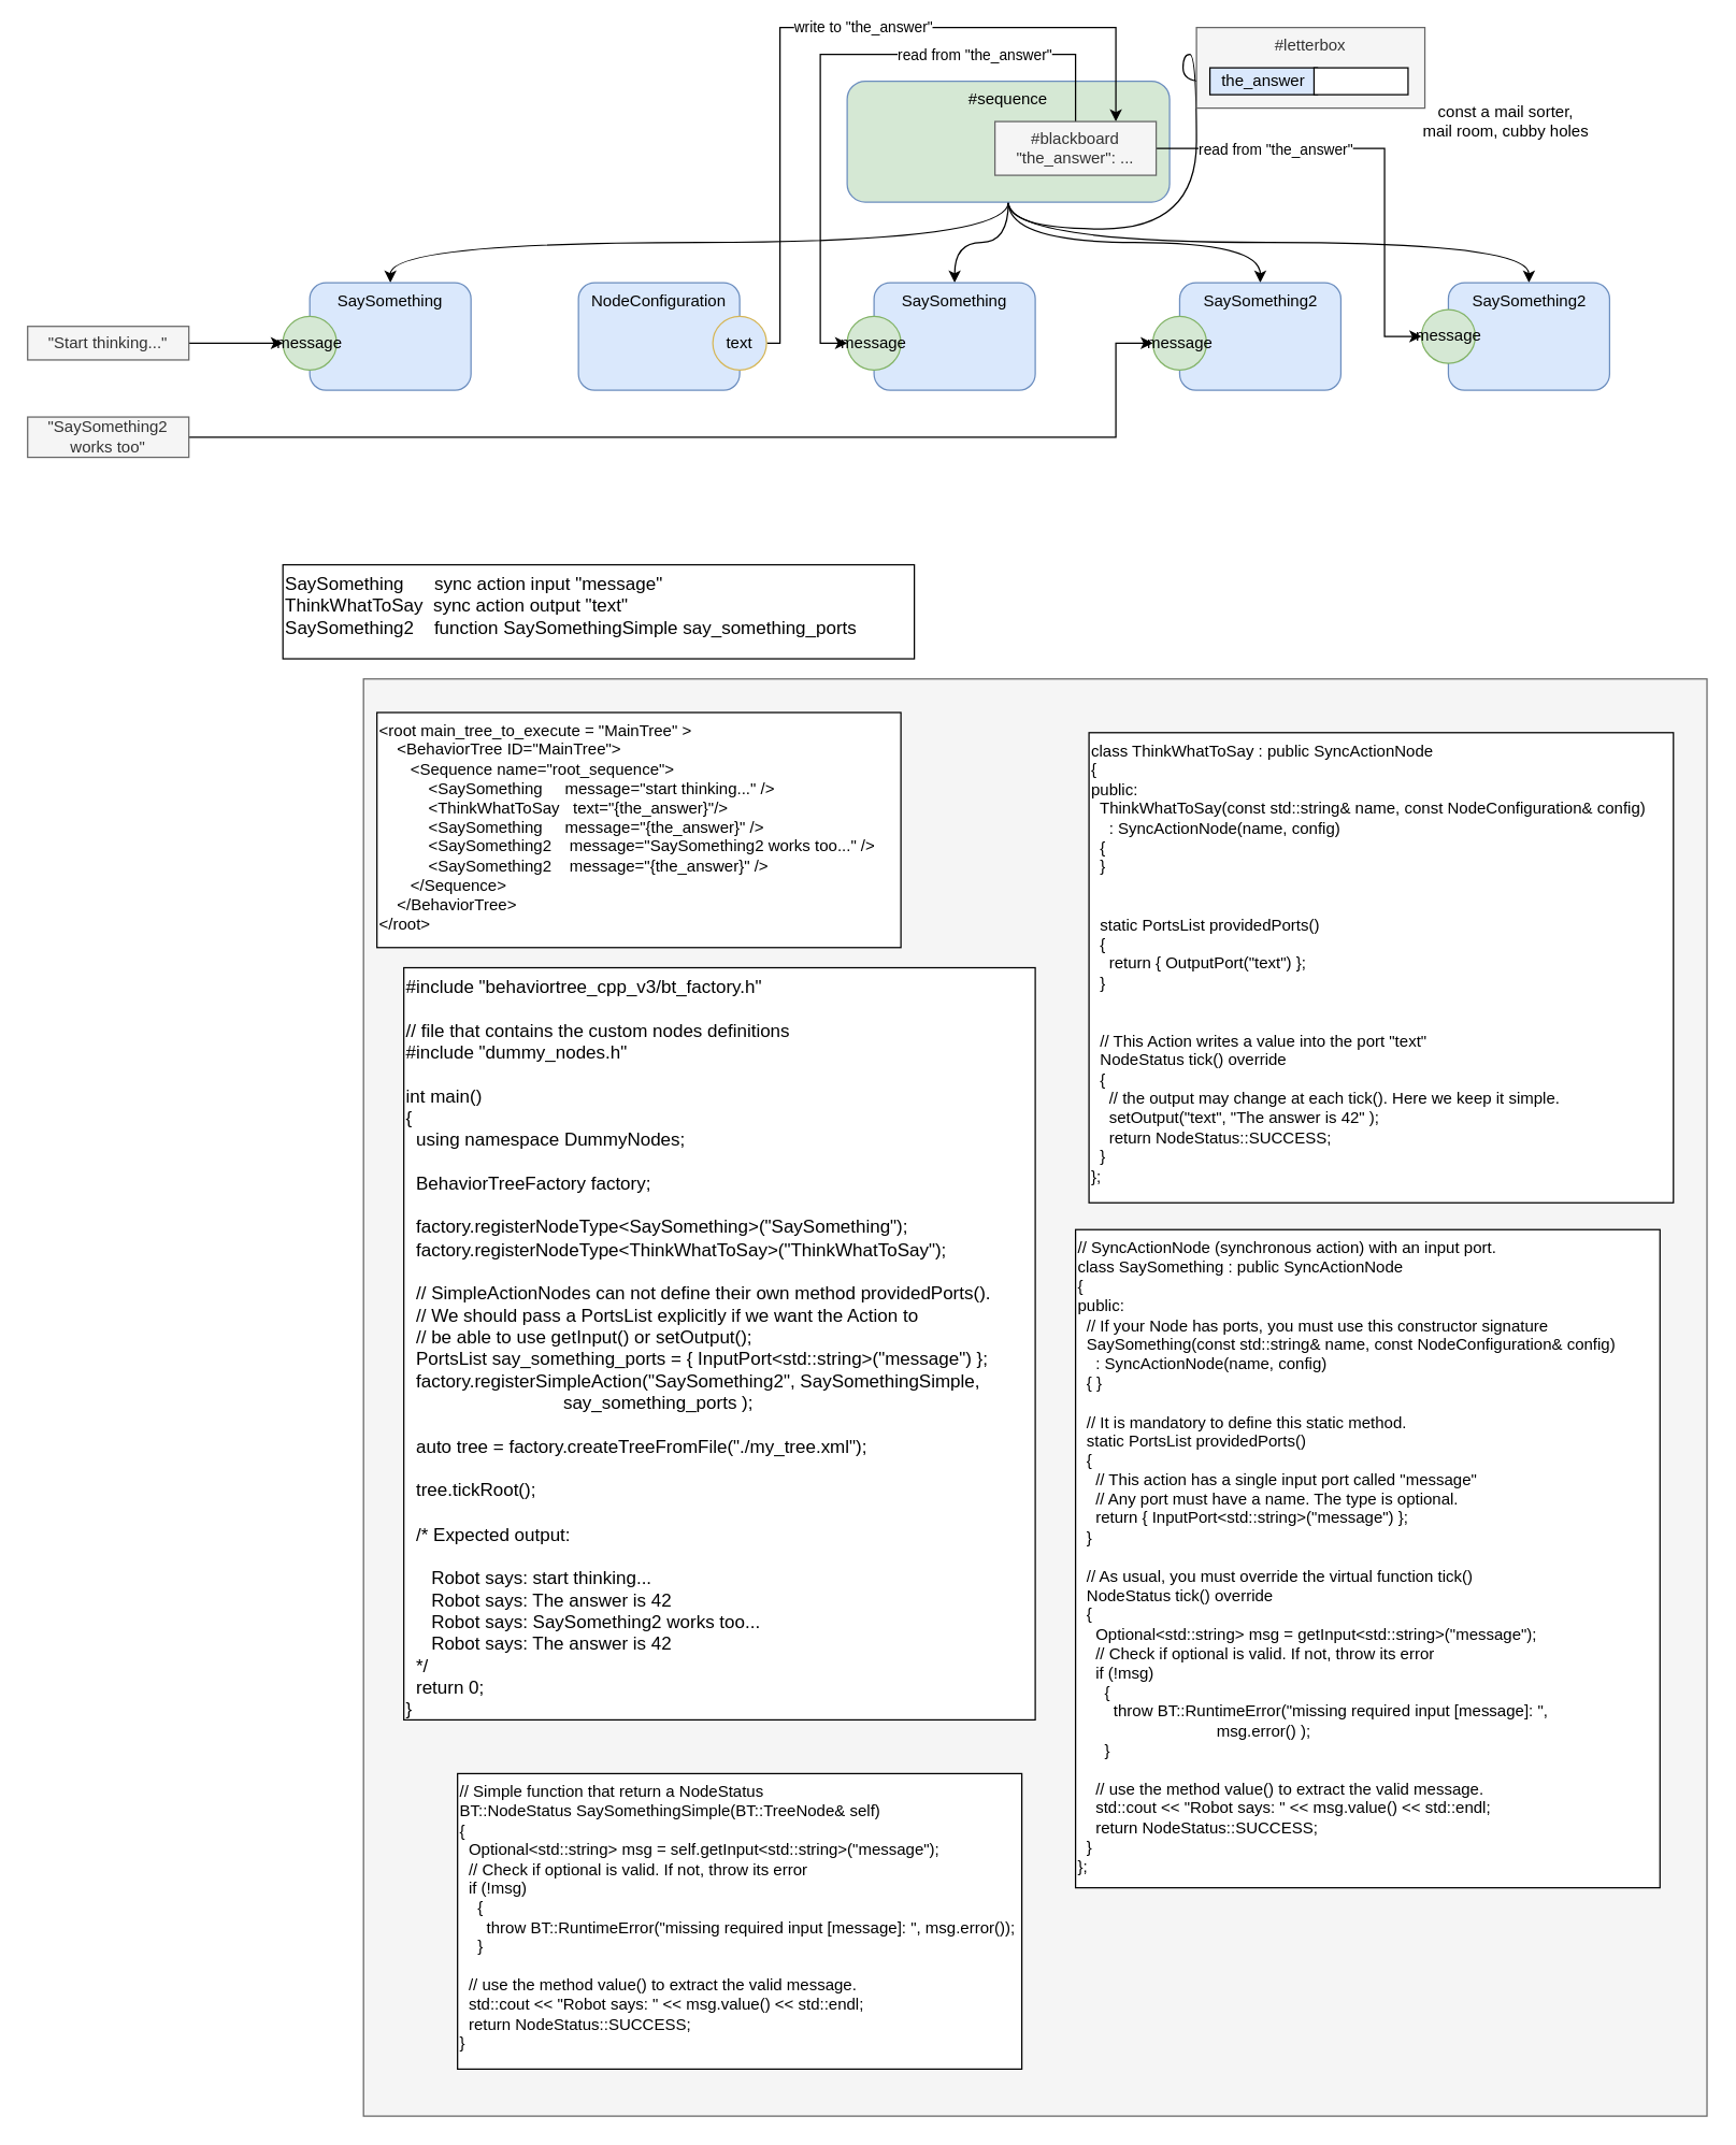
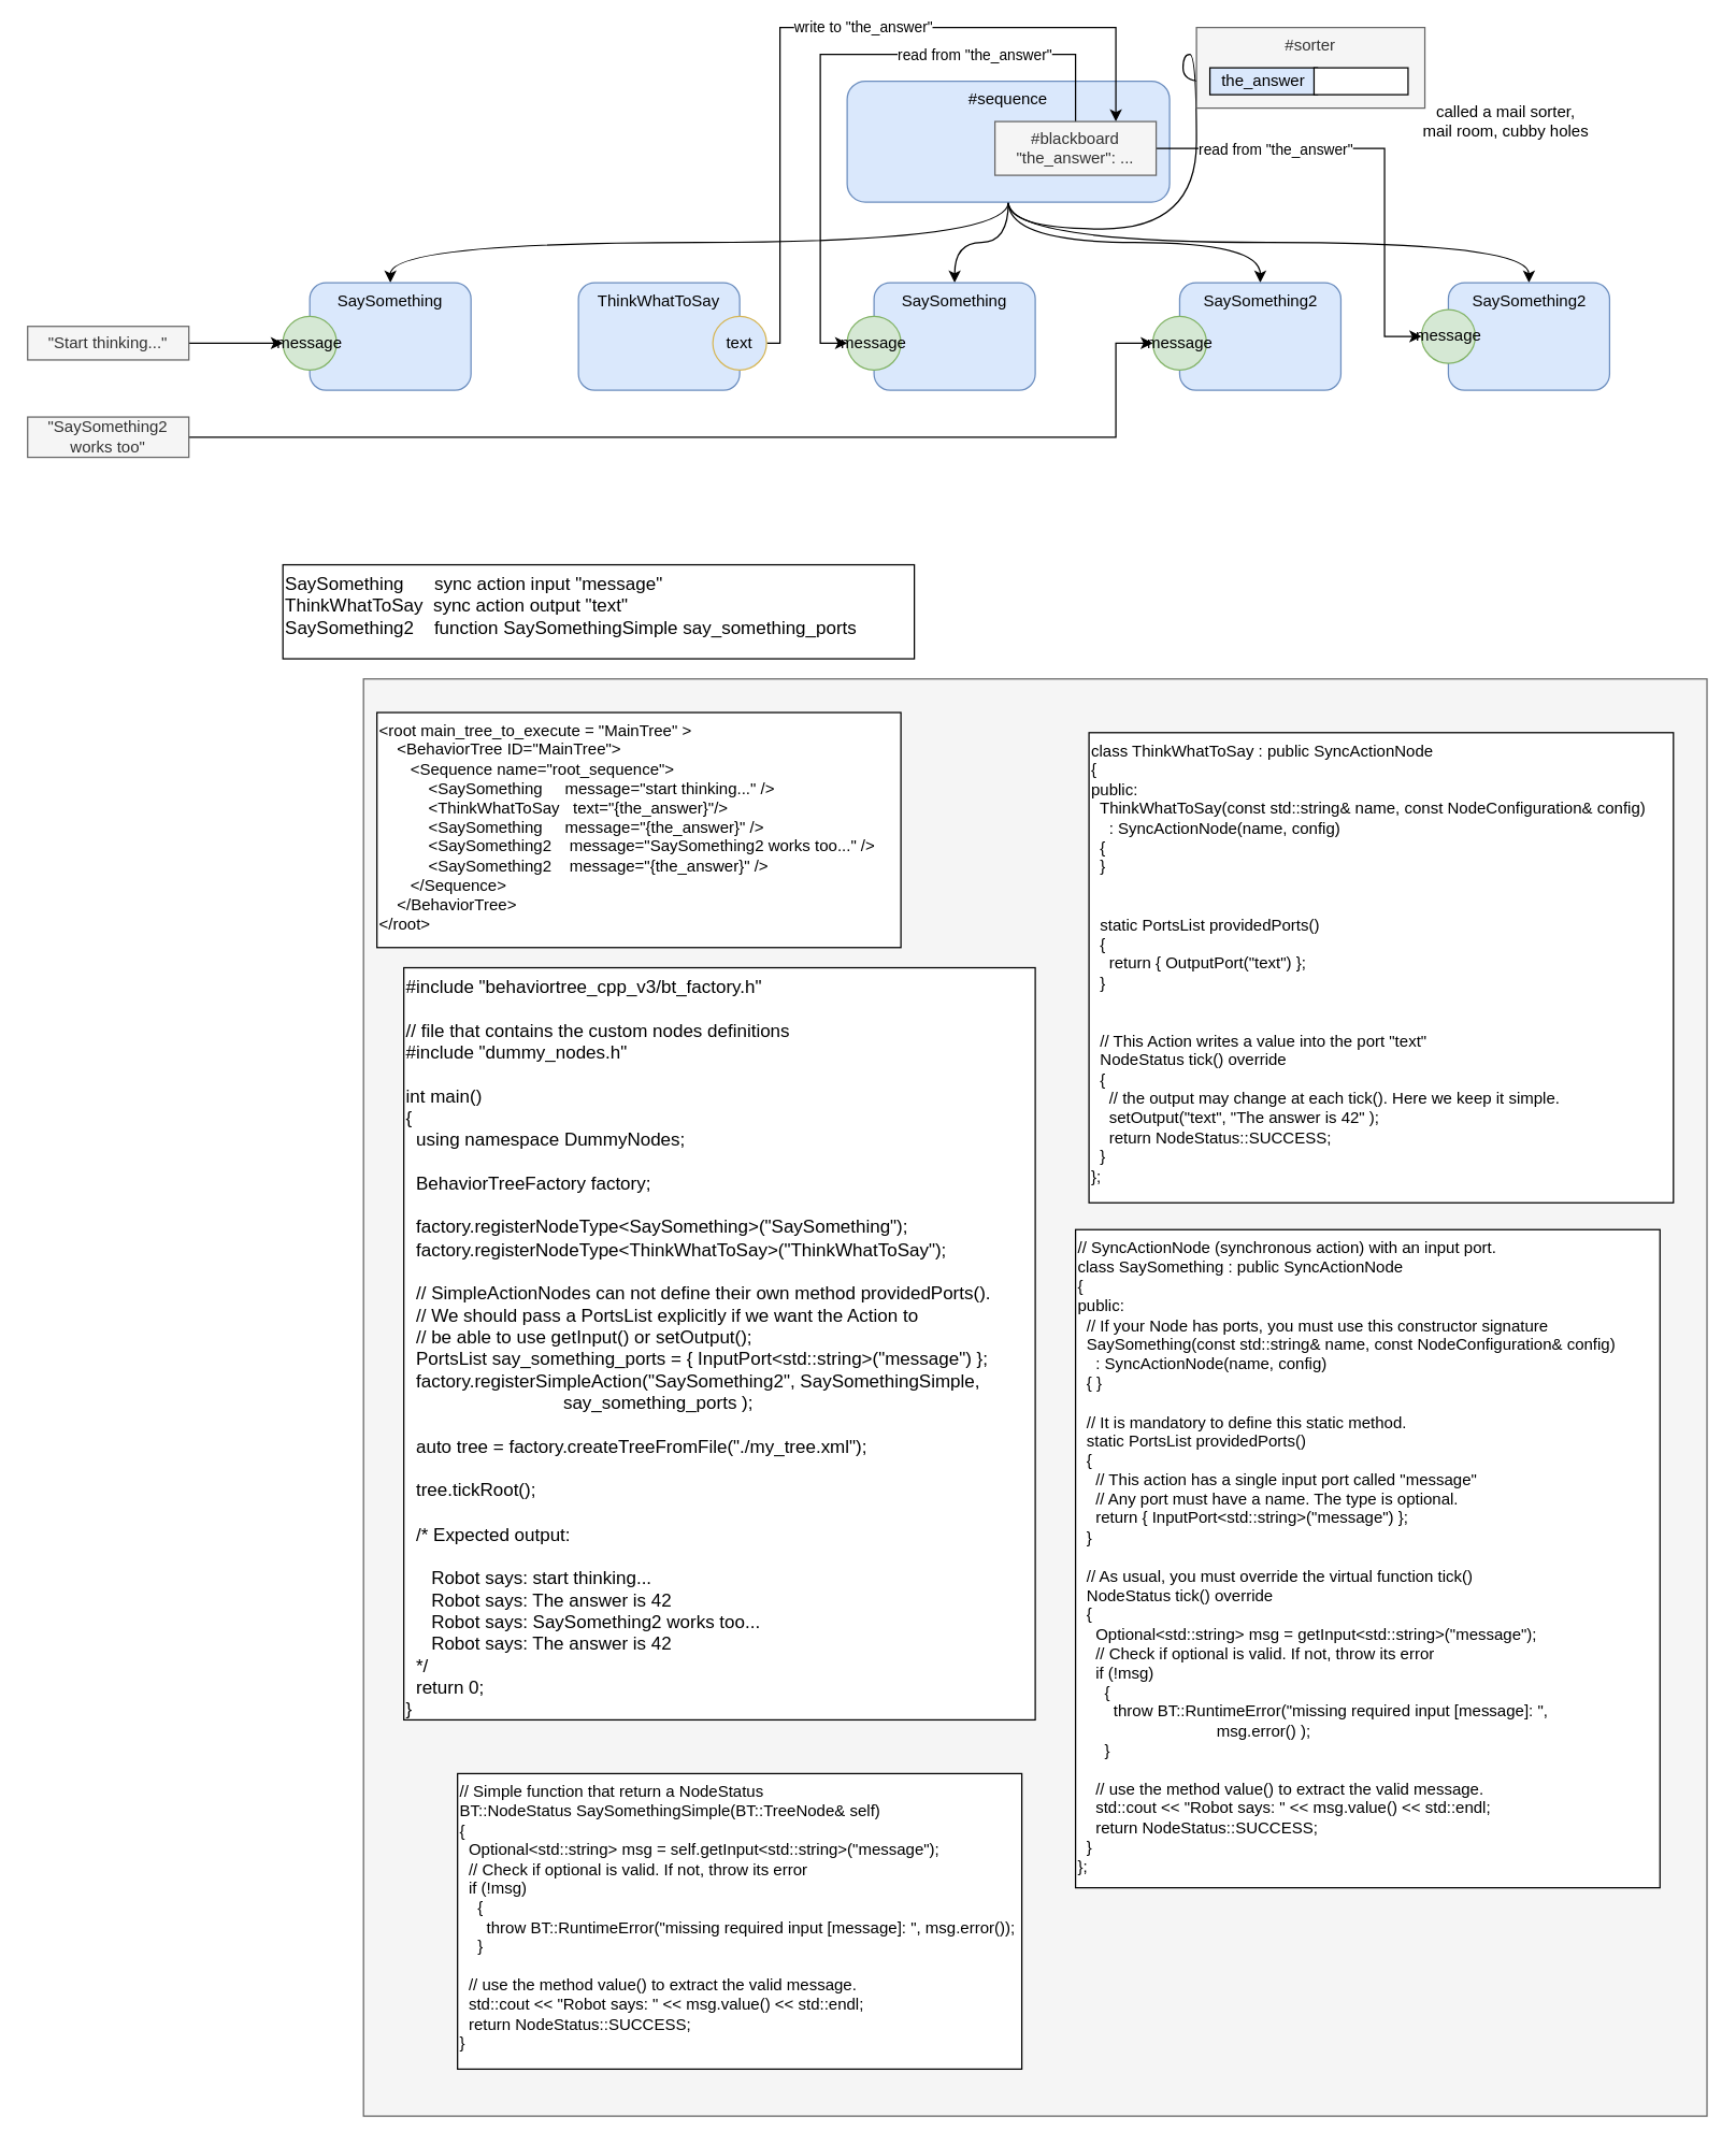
- <mxCell id="35" value="#letterbox" style="rounded=0;whiteSpace=wrap;html=1;fillColor=#f5f5f5;strokeColor=#666666;fontColor=#333333;verticalAlign=top;" vertex="1" parent="1"><mxGeometry x="890" y="20" width="170" height="60" as="geometry" /></mxCell>
+ <mxCell id="35" value="#sorter" style="rounded=0;whiteSpace=wrap;html=1;fillColor=#f5f5f5;strokeColor=#666666;fontColor=#333333;verticalAlign=top;" vertex="1" parent="1"><mxGeometry x="890" y="20" width="170" height="60" as="geometry" /></mxCell>
- <mxCell id="8" value="#sequence" style="rounded=1;whiteSpace=wrap;html=1;verticalAlign=top;fillColor=#d5e8d4;strokeColor=#6c8ebf;" parent="1" vertex="1"><mxGeometry x="630" y="60" width="240" height="90" as="geometry" /></mxCell>
+ <mxCell id="8" value="#sequence" style="rounded=1;whiteSpace=wrap;html=1;verticalAlign=top;fillColor=#dae8fc;strokeColor=#6c8ebf;" parent="1" vertex="1"><mxGeometry x="630" y="60" width="240" height="90" as="geometry" /></mxCell>
- <mxCell id="38" value="const a mail sorter,&lt;br&gt;mail room, cubby holes" style="text;html=1;align=center;verticalAlign=middle;resizable=0;points=[];autosize=1;strokeColor=none;" vertex="1" parent="1"><mxGeometry x="1050" y="75" width="140" height="30" as="geometry" /></mxCell>
+ <mxCell id="38" value="called a mail sorter,&lt;br&gt;mail room, cubby holes" style="text;html=1;align=center;verticalAlign=middle;resizable=0;points=[];autosize=1;strokeColor=none;" vertex="1" parent="1"><mxGeometry x="1050" y="75" width="140" height="30" as="geometry" /></mxCell>
- <mxCell id="12" value="NodeConfiguration" style="rounded=1;whiteSpace=wrap;html=1;verticalAlign=top;fillColor=#dae8fc;strokeColor=#6c8ebf;" parent="1" vertex="1"><mxGeometry x="430" y="210" width="120" height="80" as="geometry" /></mxCell>
+ <mxCell id="12" value="ThinkWhatToSay" style="rounded=1;whiteSpace=wrap;html=1;verticalAlign=top;fillColor=#dae8fc;strokeColor=#6c8ebf;" parent="1" vertex="1"><mxGeometry x="430" y="210" width="120" height="80" as="geometry" /></mxCell>
